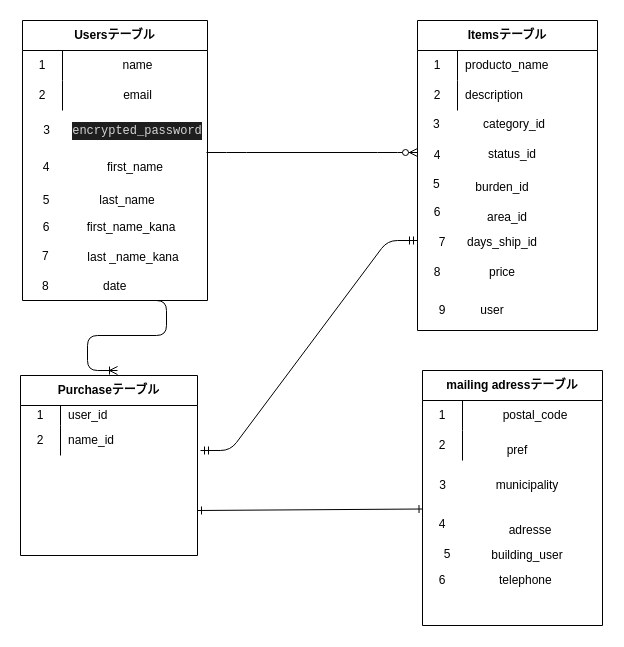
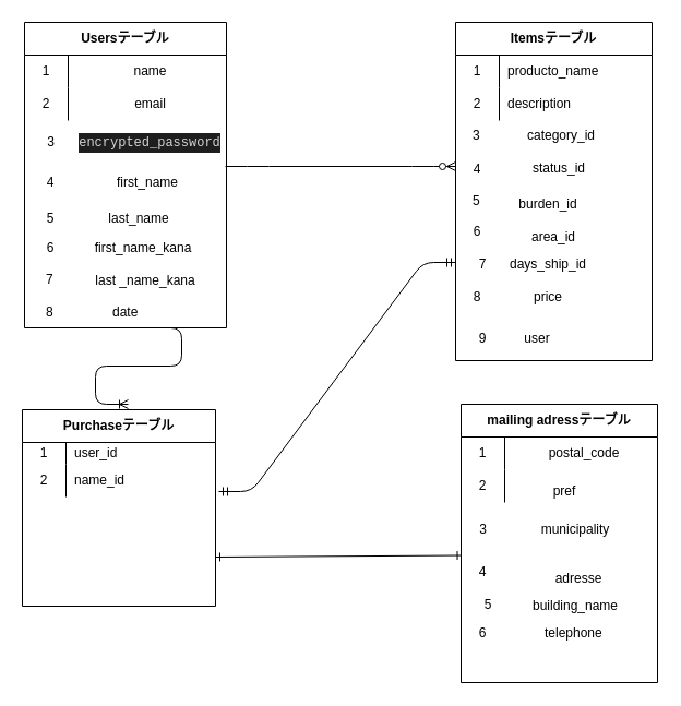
- <mxCell id="58" value="building_user" style="text;html=1;strokeColor=none;fillColor=none;align=center;verticalAlign=middle;whiteSpace=wrap;rounded=0;" parent="1" vertex="1"><mxGeometry x="487" y="545" width="80" height="20" as="geometry" /></mxCell>
+ <mxCell id="58" value="building_name" style="text;html=1;strokeColor=none;fillColor=none;align=center;verticalAlign=middle;whiteSpace=wrap;rounded=0;" parent="1" vertex="1"><mxGeometry x="487" y="545" width="80" height="20" as="geometry" /></mxCell>
